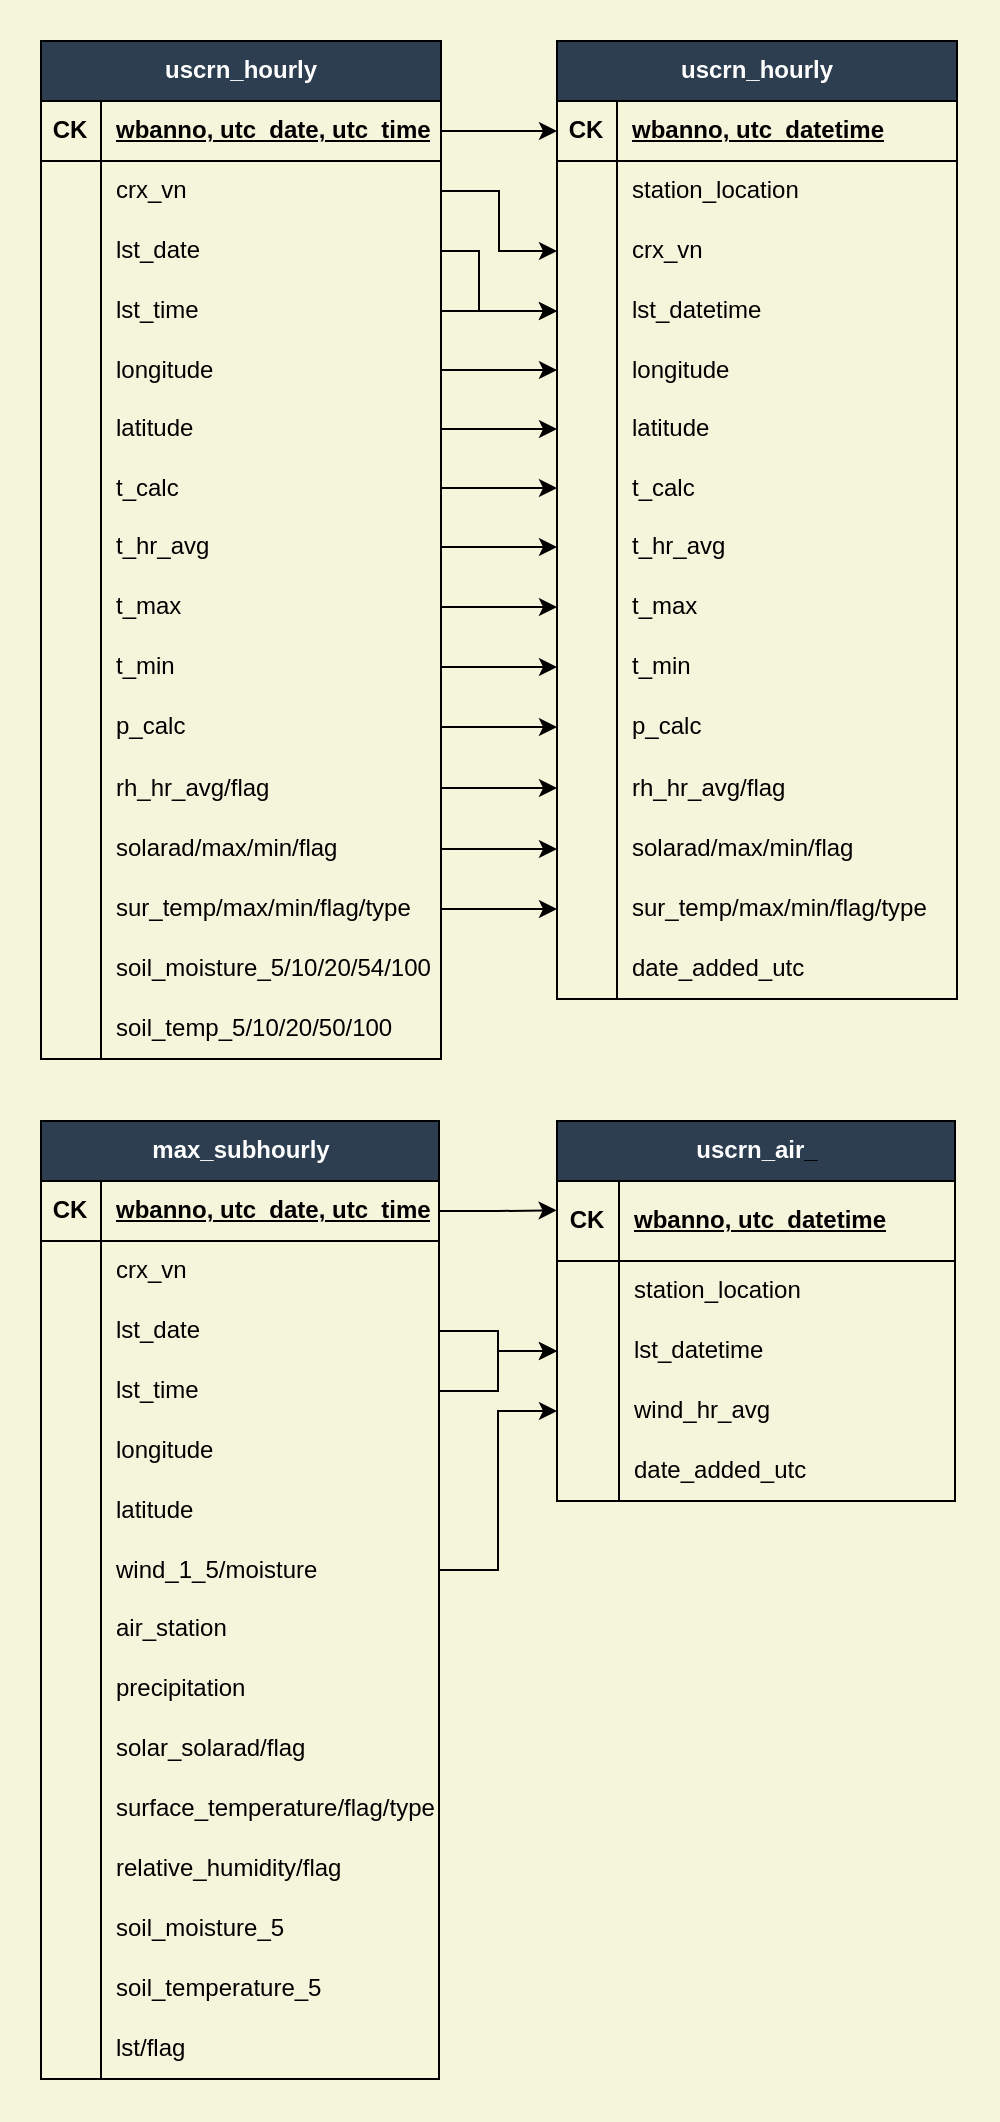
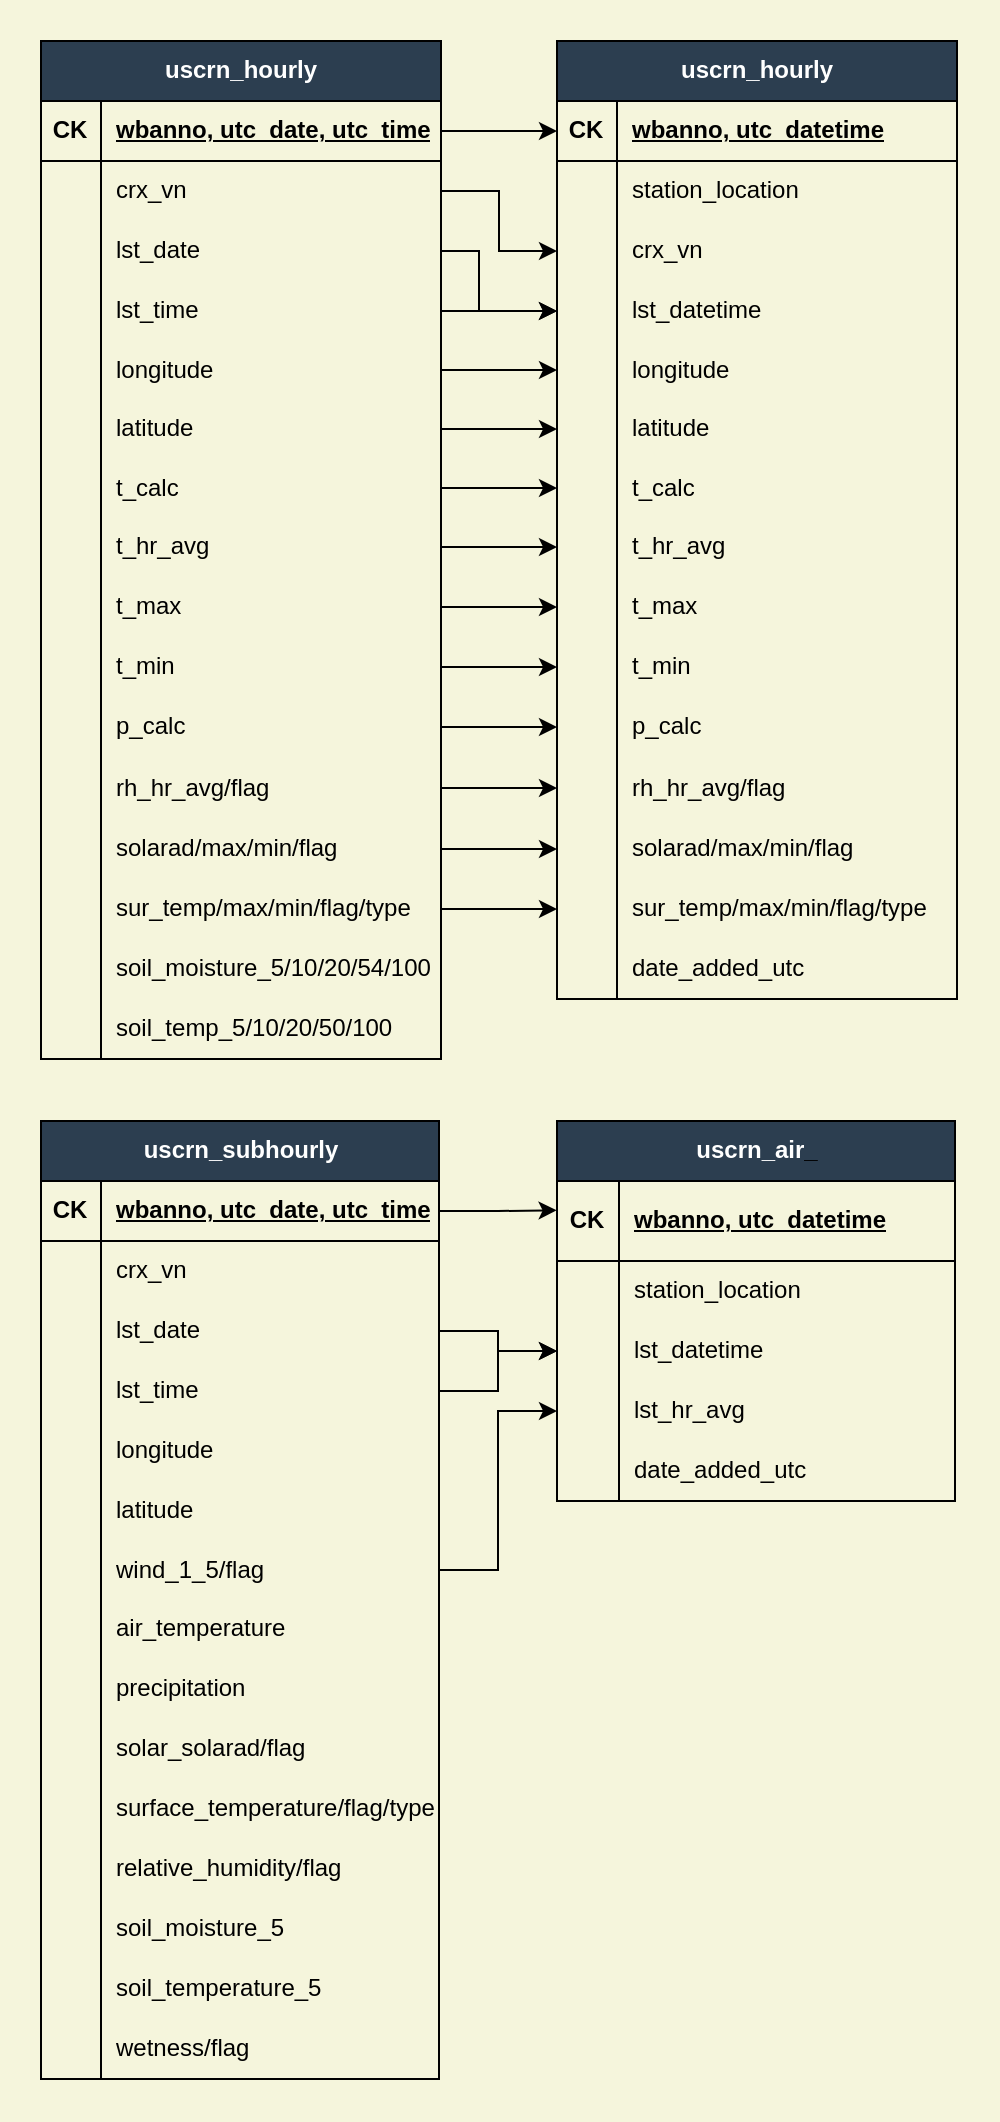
- <mxCell id="51" value="&lt;font color=&quot;#FFFFFF&quot;&gt;max_subhourly&lt;/font&gt; " style="shape=table;startSize=30;container=1;collapsible=1;childLayout=tableLayout;fixedRows=1;rowLines=0;fontStyle=1;align=center;resizeLast=1;html=1;fillColor=#2c3e50;" vertex="1" parent="1"><mxGeometry x="20" y="560" width="199.0" height="479.0" as="geometry" /></mxCell>
+ <mxCell id="51" value="&lt;font color=&quot;#FFFFFF&quot;&gt;uscrn_subhourly&lt;/font&gt; " style="shape=table;startSize=30;container=1;collapsible=1;childLayout=tableLayout;fixedRows=1;rowLines=0;fontStyle=1;align=center;resizeLast=1;html=1;fillColor=#2c3e50;" vertex="1" parent="1"><mxGeometry x="20" y="560" width="199.0" height="479.0" as="geometry" /></mxCell>
- <mxCell id="110" value="wind_hr_avg" style="shape=partialRectangle;connectable=0;fillColor=none;top=0;left=0;bottom=0;right=0;align=left;spacingLeft=6;overflow=hidden;whiteSpace=wrap;html=1;" vertex="1" parent="108"><mxGeometry x="31" width="168.0" height="30" as="geometry"><mxRectangle width="168.0" height="30" as="alternateBounds" /></mxGeometry></mxCell>
+ <mxCell id="110" value="lst_hr_avg" style="shape=partialRectangle;connectable=0;fillColor=none;top=0;left=0;bottom=0;right=0;align=left;spacingLeft=6;overflow=hidden;whiteSpace=wrap;html=1;" vertex="1" parent="108"><mxGeometry x="31" width="168.0" height="30" as="geometry"><mxRectangle width="168.0" height="30" as="alternateBounds" /></mxGeometry></mxCell>
- <mxCell id="72" value="wind_1_5/moisture" style="shape=partialRectangle;connectable=0;fillColor=none;top=0;left=0;bottom=0;right=0;align=left;spacingLeft=6;overflow=hidden;whiteSpace=wrap;html=1;" vertex="1" parent="70"><mxGeometry x="30" width="169.0" height="29" as="geometry"><mxRectangle width="169.0" height="29" as="alternateBounds" /></mxGeometry></mxCell>
+ <mxCell id="72" value="wind_1_5/flag" style="shape=partialRectangle;connectable=0;fillColor=none;top=0;left=0;bottom=0;right=0;align=left;spacingLeft=6;overflow=hidden;whiteSpace=wrap;html=1;" vertex="1" parent="70"><mxGeometry x="30" width="169.0" height="29" as="geometry"><mxRectangle width="169.0" height="29" as="alternateBounds" /></mxGeometry></mxCell>
- <mxCell id="75" value="air_station" style="shape=partialRectangle;connectable=0;fillColor=none;top=0;left=0;bottom=0;right=0;align=left;spacingLeft=6;overflow=hidden;whiteSpace=wrap;html=1;" vertex="1" parent="73"><mxGeometry x="30" width="169.0" height="29" as="geometry"><mxRectangle width="169.0" height="29" as="alternateBounds" /></mxGeometry></mxCell>
+ <mxCell id="75" value="air_temperature" style="shape=partialRectangle;connectable=0;fillColor=none;top=0;left=0;bottom=0;right=0;align=left;spacingLeft=6;overflow=hidden;whiteSpace=wrap;html=1;" vertex="1" parent="73"><mxGeometry x="30" width="169.0" height="29" as="geometry"><mxRectangle width="169.0" height="29" as="alternateBounds" /></mxGeometry></mxCell>
- <mxCell id="96" value="lst/flag" style="shape=partialRectangle;connectable=0;fillColor=none;top=0;left=0;bottom=0;right=0;align=left;spacingLeft=6;overflow=hidden;whiteSpace=wrap;html=1;" vertex="1" parent="94"><mxGeometry x="30" width="169.0" height="30" as="geometry"><mxRectangle width="169.0" height="30" as="alternateBounds" /></mxGeometry></mxCell>
+ <mxCell id="96" value="wetness/flag" style="shape=partialRectangle;connectable=0;fillColor=none;top=0;left=0;bottom=0;right=0;align=left;spacingLeft=6;overflow=hidden;whiteSpace=wrap;html=1;" vertex="1" parent="94"><mxGeometry x="30" width="169.0" height="30" as="geometry"><mxRectangle width="169.0" height="30" as="alternateBounds" /></mxGeometry></mxCell>
